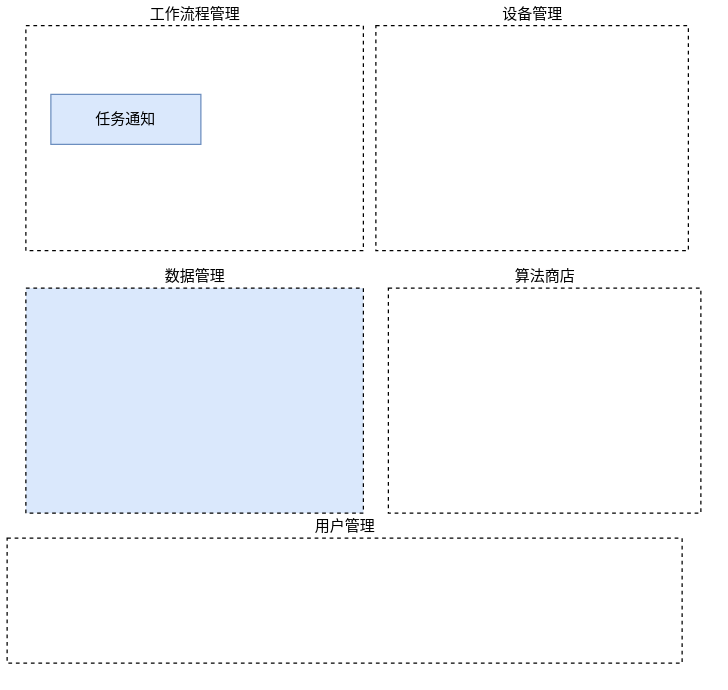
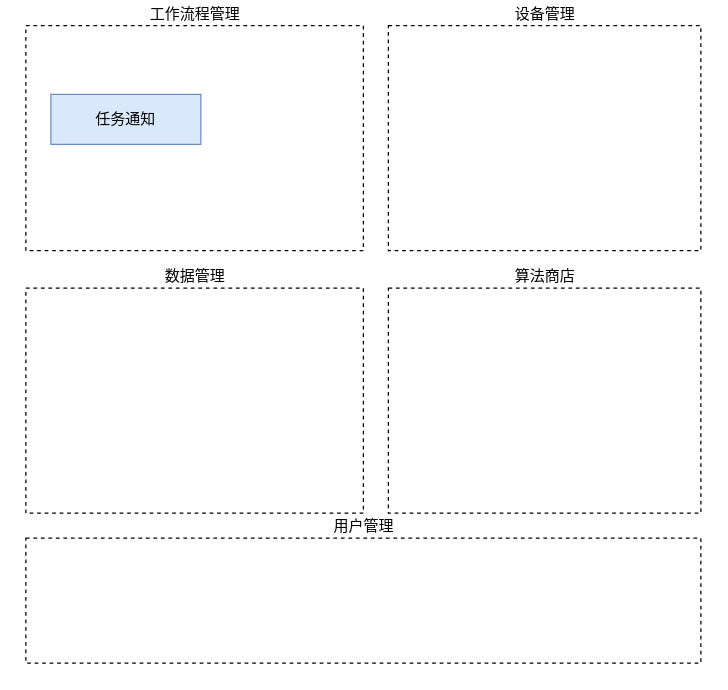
- <mxCell id="3" value="设备管理" style="html=1;dashed=1;labelPosition=center;verticalLabelPosition=top;align=center;verticalAlign=bottom;" vertex="1" parent="1"><mxGeometry x="300" y="20" width="250" height="180" as="geometry" /></mxCell>
+ <mxCell id="3" value="设备管理" style="html=1;dashed=1;labelPosition=center;verticalLabelPosition=top;align=center;verticalAlign=bottom;" vertex="1" parent="1"><mxGeometry x="310" y="20" width="250" height="180" as="geometry" /></mxCell>
- <mxCell id="6" value="数据管理" style="html=1;dashed=1;labelPosition=center;verticalLabelPosition=top;align=center;verticalAlign=bottom;fillColor=#dae8fc;" vertex="1" parent="1"><mxGeometry x="20" y="230" width="270" height="180" as="geometry" /></mxCell>
+ <mxCell id="6" value="数据管理" style="html=1;dashed=1;labelPosition=center;verticalLabelPosition=top;align=center;verticalAlign=bottom;" vertex="1" parent="1"><mxGeometry x="20" y="230" width="270" height="180" as="geometry" /></mxCell>
- <mxCell id="5" value="用户管理" style="html=1;dashed=1;labelPosition=center;verticalLabelPosition=top;align=center;verticalAlign=bottom;" vertex="1" parent="1"><mxGeometry x="5" y="430" width="540" height="100" as="geometry" /></mxCell>
+ <mxCell id="5" value="用户管理" style="html=1;dashed=1;labelPosition=center;verticalLabelPosition=top;align=center;verticalAlign=bottom;" vertex="1" parent="1"><mxGeometry x="20" y="430" width="540" height="100" as="geometry" /></mxCell>
